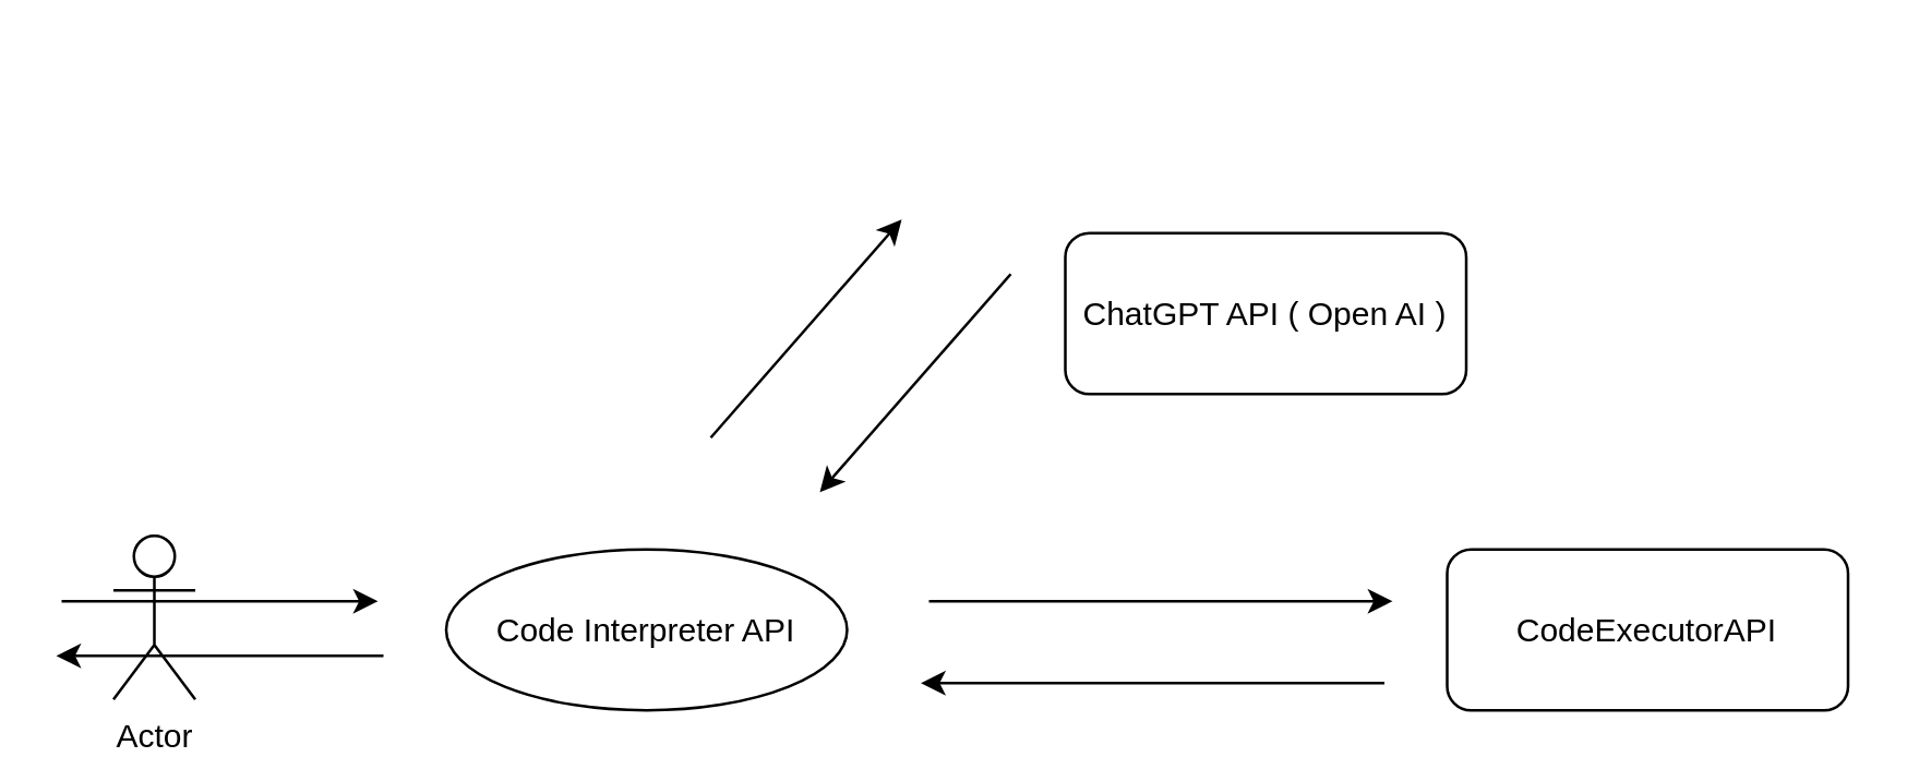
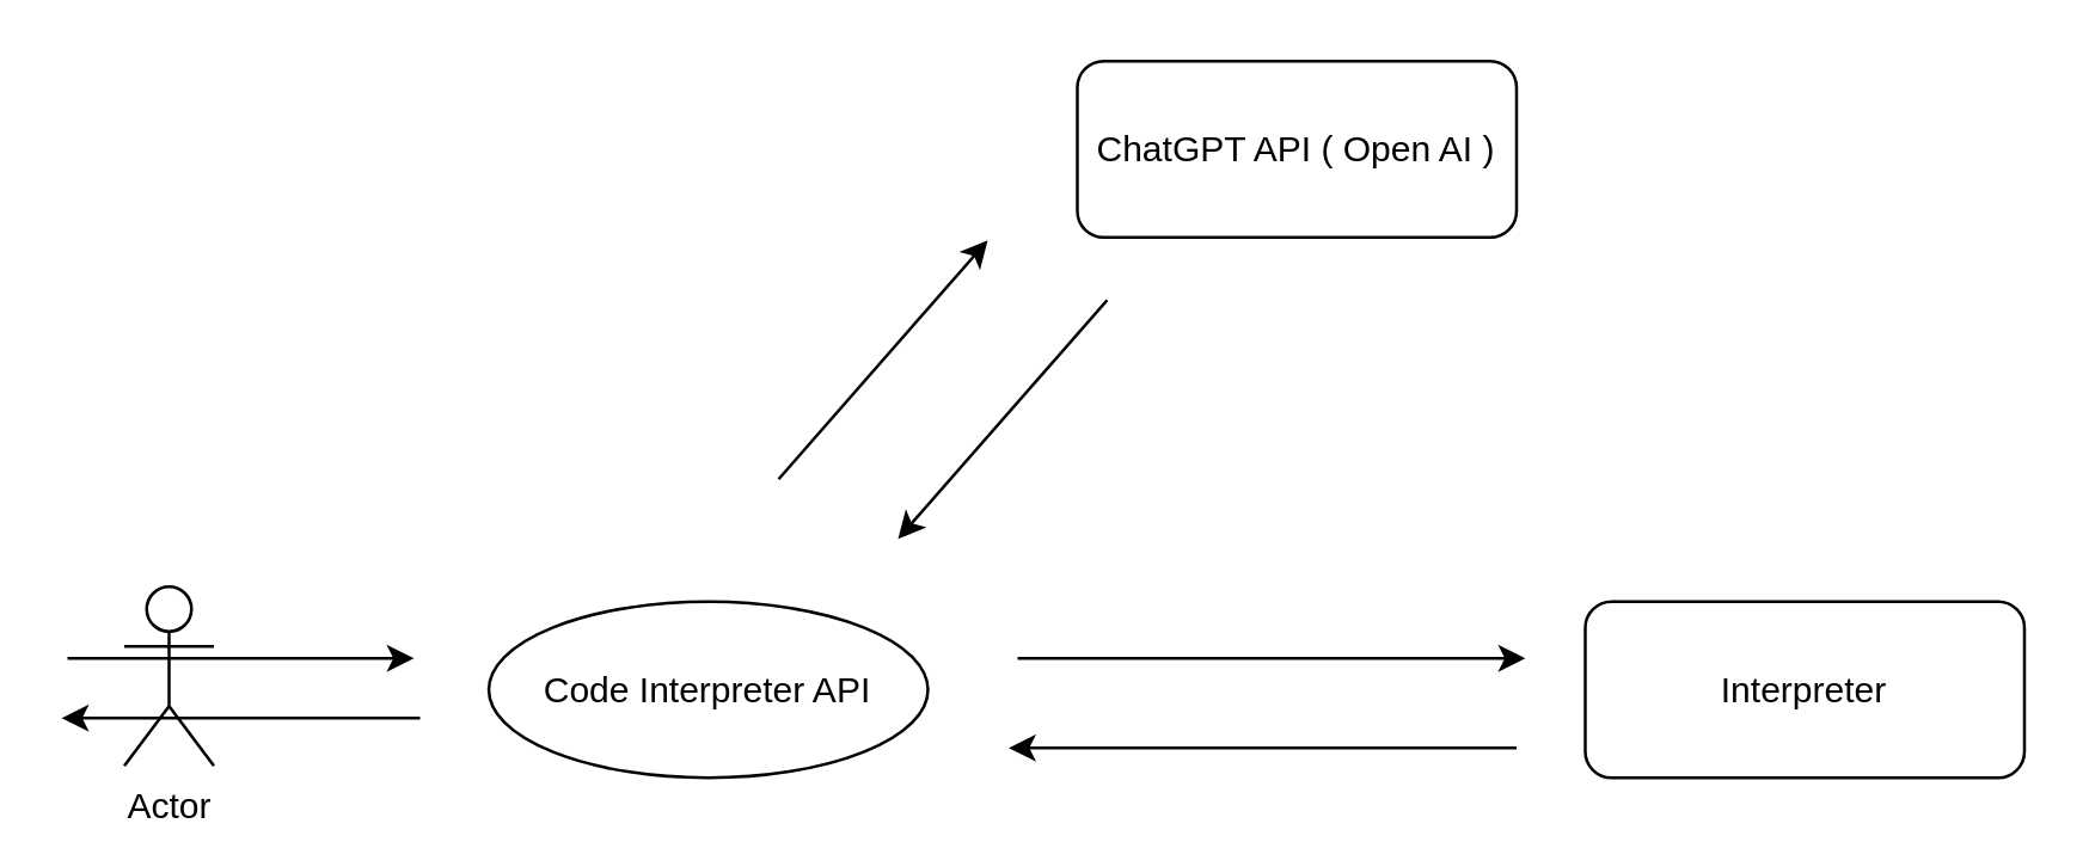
- <mxCell id="6" value="&lt;font color=&quot;#000000&quot;&gt;ChatGPT API ( Open AI )&lt;/font&gt;" style="rounded=1;whiteSpace=wrap;html=1;fillColor=none;strokeColor=#000000;" vertex="1" parent="1"><mxGeometry x="390" y="85" width="147" height="59" as="geometry" /></mxCell>
+ <mxCell id="6" value="&lt;font color=&quot;#000000&quot;&gt;ChatGPT API ( Open AI )&lt;/font&gt;" style="rounded=1;whiteSpace=wrap;html=1;fillColor=none;strokeColor=#000000;" vertex="1" parent="1"><mxGeometry x="360" y="20" width="147" height="59" as="geometry" /></mxCell>
- <mxCell id="8" value="&lt;font color=&quot;#000000&quot;&gt;CodeExecutorAPI&lt;/font&gt;" style="rounded=1;whiteSpace=wrap;html=1;fillColor=none;strokeColor=#000000;" vertex="1" parent="1"><mxGeometry x="530" y="201" width="147" height="59" as="geometry" /></mxCell>
+ <mxCell id="8" value="&lt;font color=&quot;#000000&quot;&gt;Interpreter&lt;/font&gt;" style="rounded=1;whiteSpace=wrap;html=1;fillColor=none;strokeColor=#000000;" vertex="1" parent="1"><mxGeometry x="530" y="201" width="147" height="59" as="geometry" /></mxCell>
